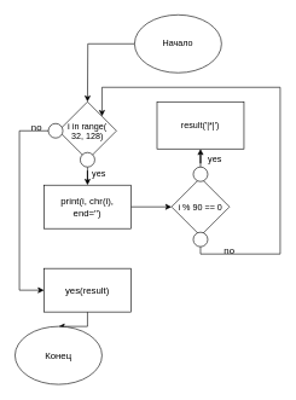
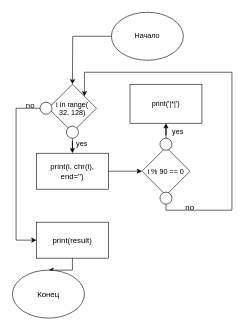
- <mxCell id="23" value="result('|*|')" style="rounded=0;whiteSpace=wrap;html=1;fontSize=12;" vertex="1" parent="1"><mxGeometry x="216" y="140" width="120" height="65" as="geometry" /></mxCell>
+ <mxCell id="23" value="print('|*|')" style="rounded=0;whiteSpace=wrap;html=1;fontSize=12;" vertex="1" parent="1"><mxGeometry x="216" y="140" width="120" height="65" as="geometry" /></mxCell>
- <mxCell id="10" value="yes(result)" style="rounded=0;whiteSpace=wrap;html=1;fontSize=13;" vertex="1" parent="1"><mxGeometry x="60" y="370" width="120" height="60" as="geometry" /></mxCell>
+ <mxCell id="10" value="print(result)" style="rounded=0;whiteSpace=wrap;html=1;fontSize=13;" vertex="1" parent="1"><mxGeometry x="60" y="370" width="120" height="60" as="geometry" /></mxCell>
